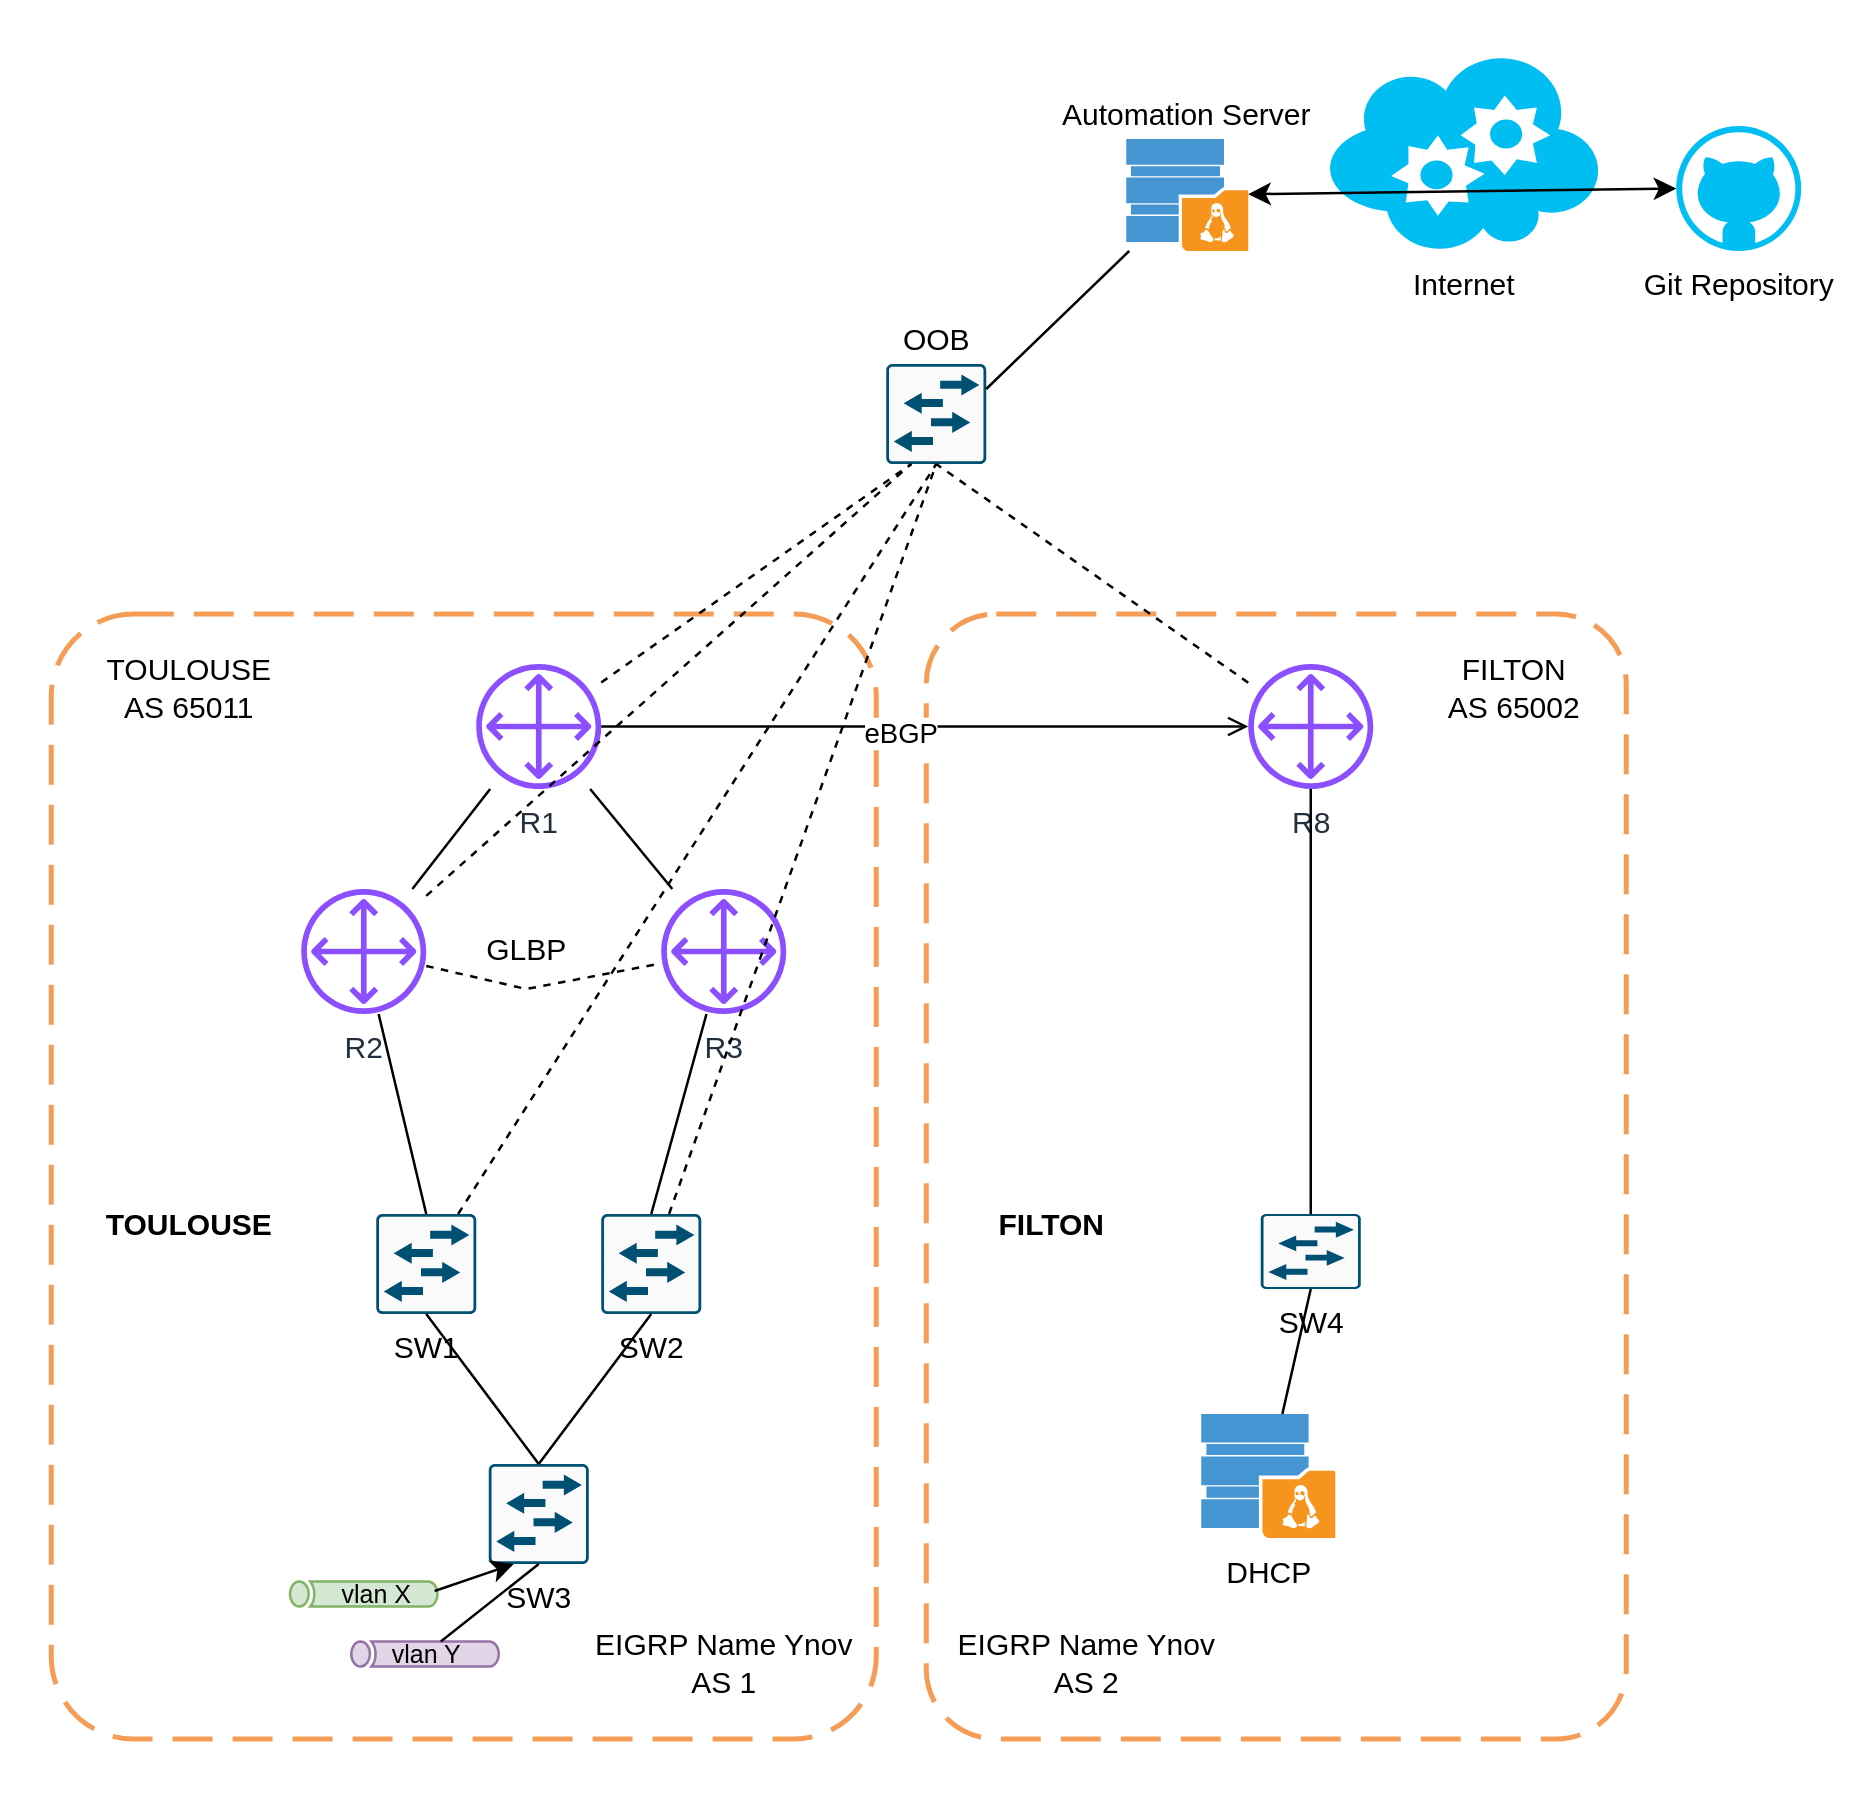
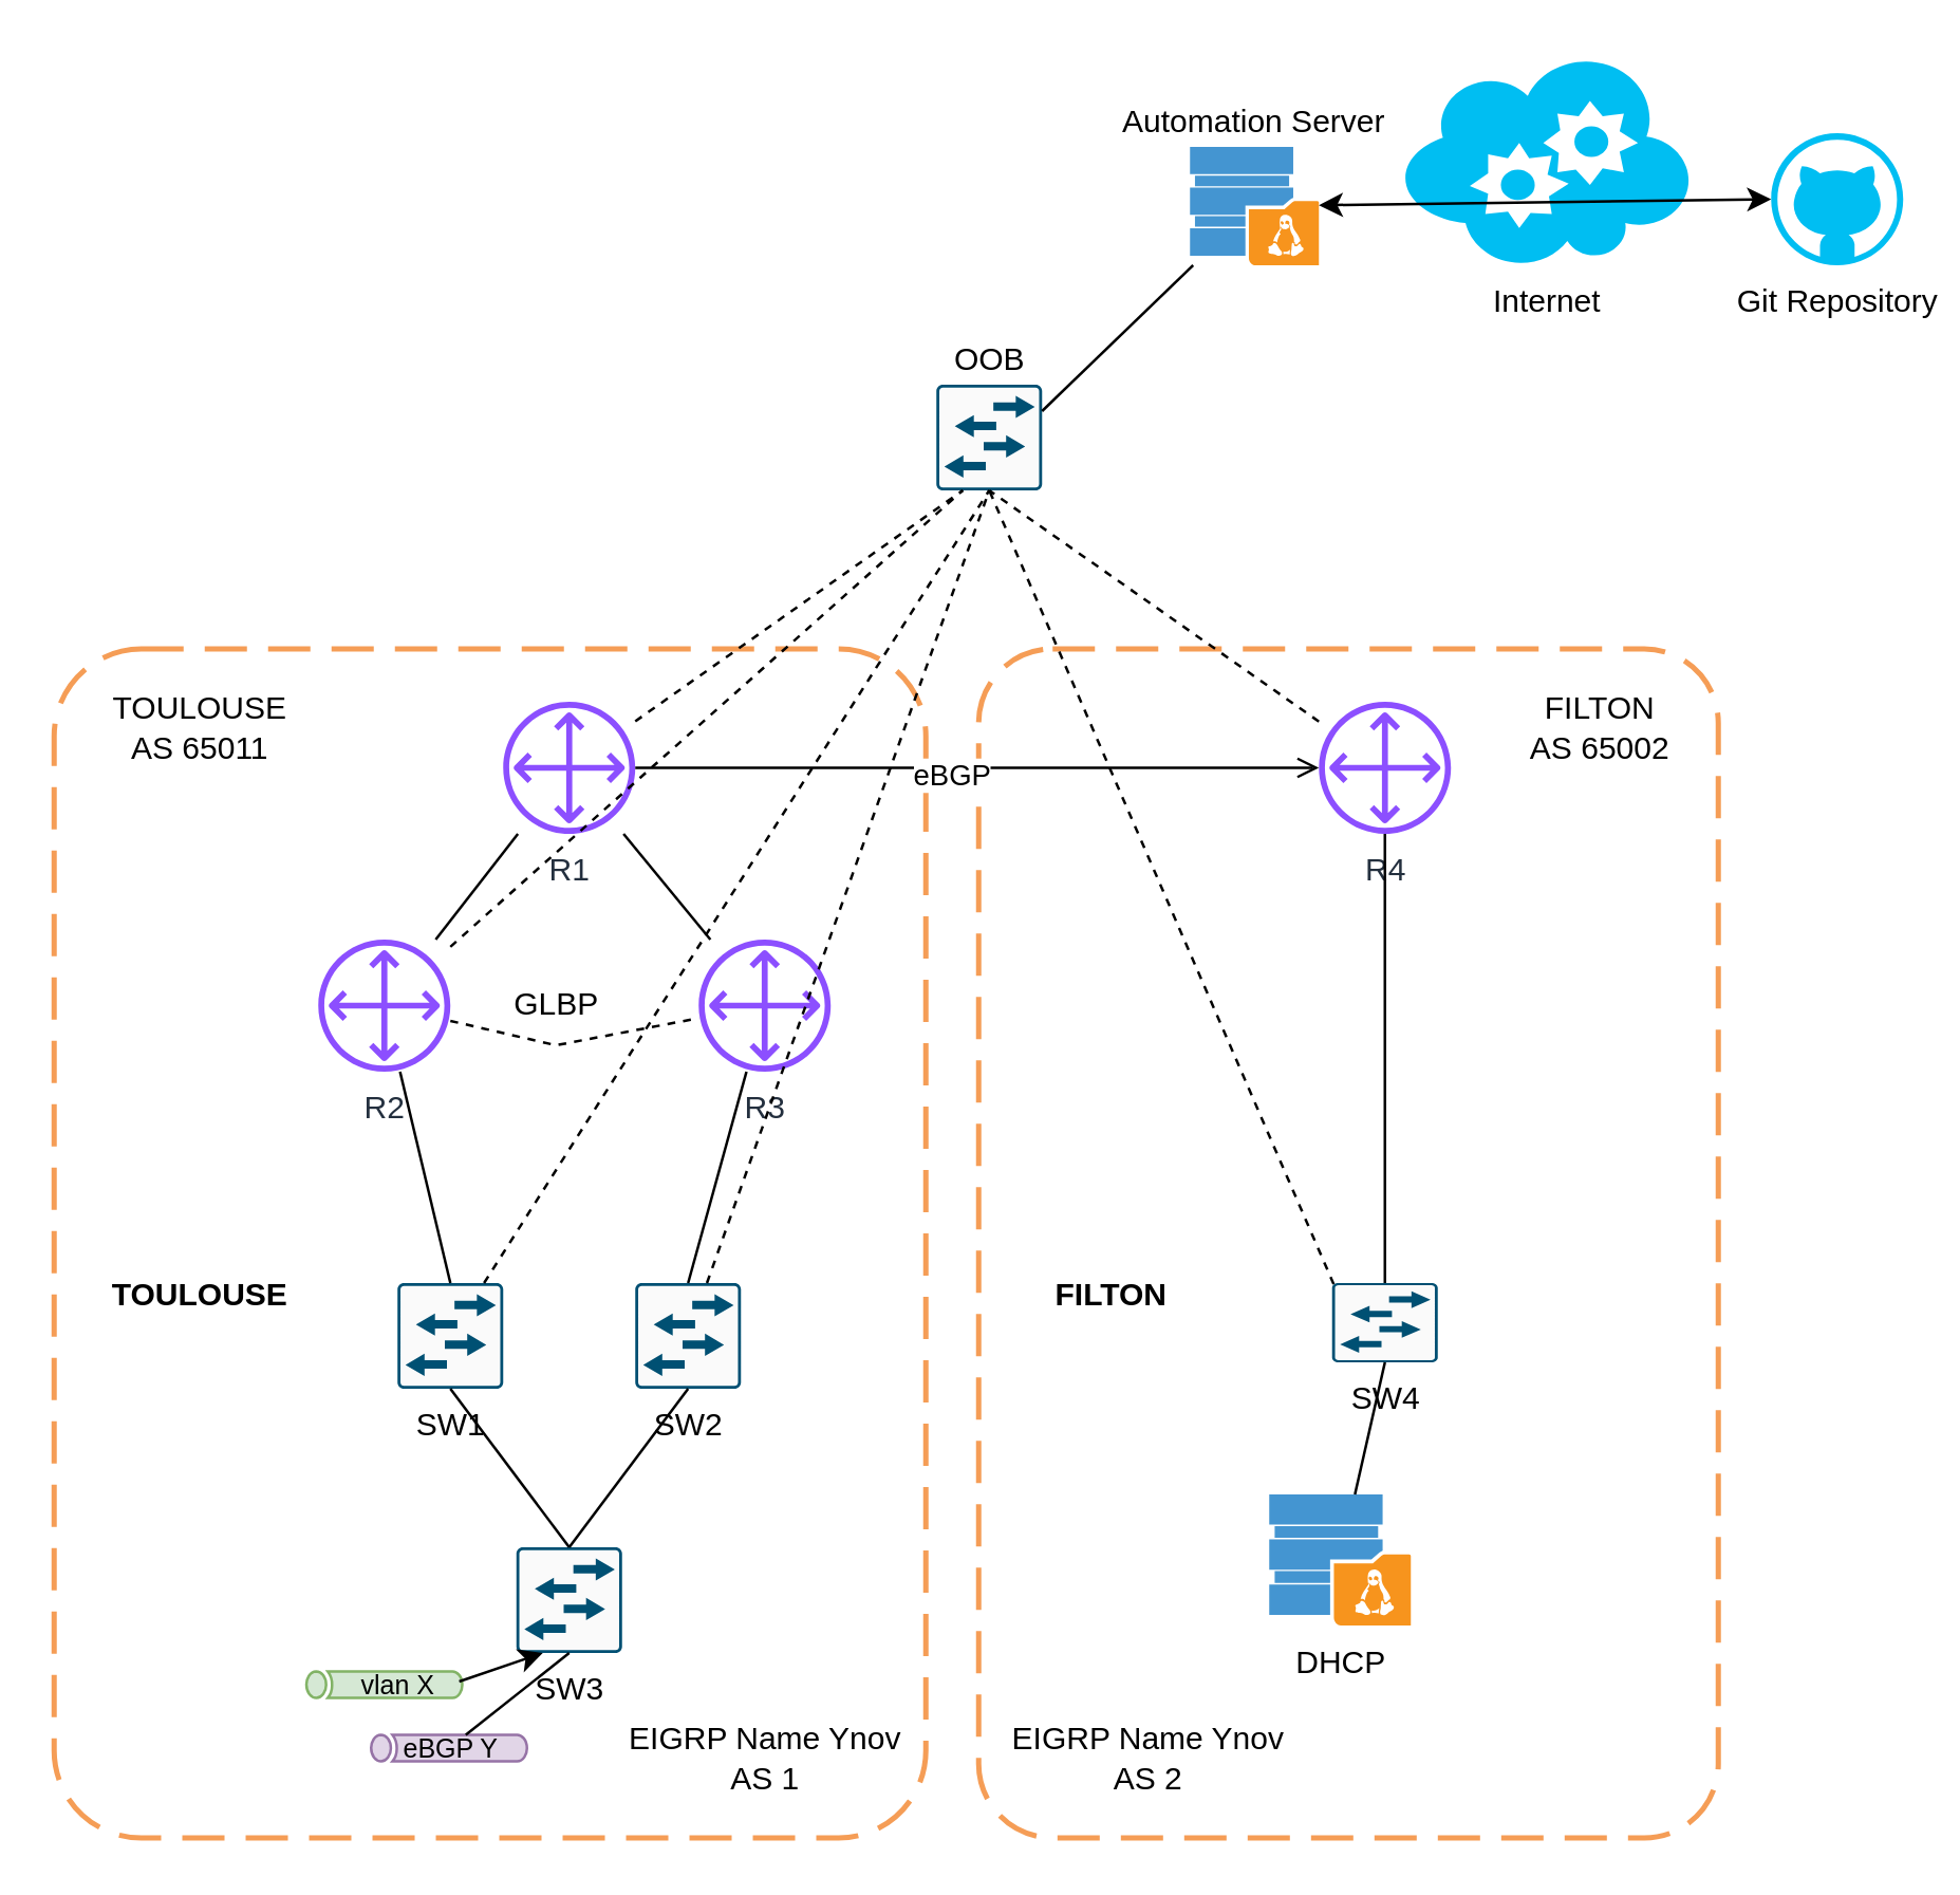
- <mxCell id="10" value="R8" style="sketch=0;outlineConnect=0;fontColor=#232F3E;gradientColor=none;fillColor=#8C4FFF;strokeColor=none;dashed=0;verticalLabelPosition=bottom;verticalAlign=top;align=center;html=1;fontSize=12;fontStyle=0;aspect=fixed;pointerEvents=1;shape=mxgraph.aws4.customer_gateway;" parent="1" vertex="1"><mxGeometry x="498.8" y="265" width="50" height="50" as="geometry" /></mxCell>
+ <mxCell id="10" value="R4" style="sketch=0;outlineConnect=0;fontColor=#232F3E;gradientColor=none;fillColor=#8C4FFF;strokeColor=none;dashed=0;verticalLabelPosition=bottom;verticalAlign=top;align=center;html=1;fontSize=12;fontStyle=0;aspect=fixed;pointerEvents=1;shape=mxgraph.aws4.customer_gateway;" parent="1" vertex="1"><mxGeometry x="498.8" y="265" width="50" height="50" as="geometry" /></mxCell>
+ <mxCell id="29" value="" style="endArrow=none;dashed=1;html=1;rounded=0;entryX=0.5;entryY=1;entryDx=0;entryDy=0;entryPerimeter=0;exitX=0.015;exitY=0.015;exitDx=0;exitDy=0;exitPerimeter=0;" parent="1" source="8" target="23" edge="1"><mxGeometry width="50" height="50" relative="1" as="geometry"><mxPoint x="509" y="282" as="sourcePoint" /><mxPoint x="384" y="195" as="targetPoint" /></mxGeometry></mxCell>
- <mxCell id="46" value="vlan Y" style="text;html=1;align=center;verticalAlign=middle;resizable=0;points=[];autosize=1;strokeColor=none;fillColor=none;fontSize=10;" parent="44" vertex="1"><mxGeometry x="5" width="50" height="30" as="geometry" /></mxCell>
+ <mxCell id="46" value="eBGP Y" style="text;html=1;align=center;verticalAlign=middle;resizable=0;points=[];autosize=1;strokeColor=none;fillColor=none;fontSize=10;" parent="44" vertex="1"><mxGeometry x="5" width="50" height="30" as="geometry" /></mxCell>
